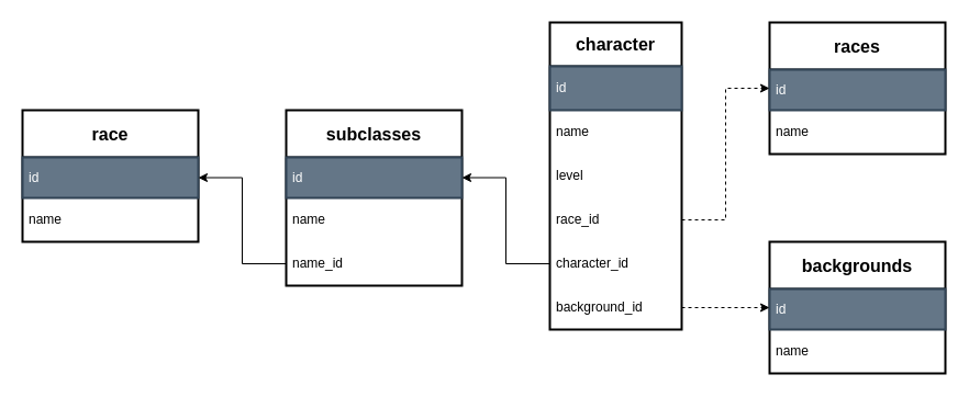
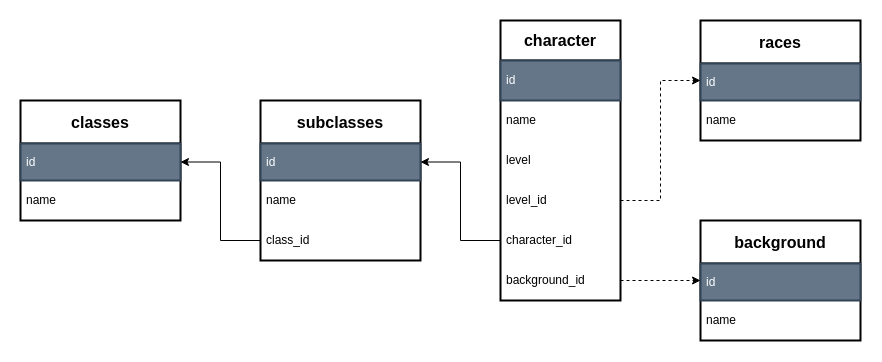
- <mxCell id="9" value="&lt;b&gt;&lt;font style=&quot;font-size: 16px;&quot;&gt;race&lt;/font&gt;&lt;/b&gt;" style="swimlane;fontStyle=0;childLayout=stackLayout;horizontal=1;startSize=43;horizontalStack=0;resizeParent=1;resizeParentMax=0;resizeLast=0;collapsible=1;marginBottom=0;whiteSpace=wrap;html=1;strokeWidth=2;" vertex="1" parent="1"><mxGeometry x="20" y="100" width="160" height="120" as="geometry" /></mxCell>
+ <mxCell id="9" value="&lt;b&gt;&lt;font style=&quot;font-size: 16px;&quot;&gt;classes&lt;/font&gt;&lt;/b&gt;" style="swimlane;fontStyle=0;childLayout=stackLayout;horizontal=1;startSize=43;horizontalStack=0;resizeParent=1;resizeParentMax=0;resizeLast=0;collapsible=1;marginBottom=0;whiteSpace=wrap;html=1;strokeWidth=2;" vertex="1" parent="1"><mxGeometry x="20" y="100" width="160" height="120" as="geometry" /></mxCell>
- <mxCell id="6" value="race_id" style="text;strokeColor=none;fillColor=none;align=left;verticalAlign=middle;spacingLeft=4;spacingRight=4;overflow=hidden;points=[[0,0.5],[1,0.5]];portConstraint=eastwest;rotatable=0;whiteSpace=wrap;html=1;" vertex="1" parent="2"><mxGeometry y="160" width="120" height="40" as="geometry" /></mxCell>
+ <mxCell id="6" value="level_id" style="text;strokeColor=none;fillColor=none;align=left;verticalAlign=middle;spacingLeft=4;spacingRight=4;overflow=hidden;points=[[0,0.5],[1,0.5]];portConstraint=eastwest;rotatable=0;whiteSpace=wrap;html=1;" vertex="1" parent="2"><mxGeometry y="160" width="120" height="40" as="geometry" /></mxCell>
- <mxCell id="15" value="name_id" style="text;strokeColor=none;fillColor=none;align=left;verticalAlign=middle;spacingLeft=4;spacingRight=4;overflow=hidden;points=[[0,0.5],[1,0.5]];portConstraint=eastwest;rotatable=0;whiteSpace=wrap;html=1;" vertex="1" parent="12"><mxGeometry y="120" width="160" height="40" as="geometry" /></mxCell>
+ <mxCell id="15" value="class_id" style="text;strokeColor=none;fillColor=none;align=left;verticalAlign=middle;spacingLeft=4;spacingRight=4;overflow=hidden;points=[[0,0.5],[1,0.5]];portConstraint=eastwest;rotatable=0;whiteSpace=wrap;html=1;" vertex="1" parent="12"><mxGeometry y="120" width="160" height="40" as="geometry" /></mxCell>
- <mxCell id="19" value="&lt;b&gt;&lt;font style=&quot;font-size: 16px;&quot;&gt;backgrounds&lt;/font&gt;&lt;/b&gt;" style="swimlane;fontStyle=0;childLayout=stackLayout;horizontal=1;startSize=43;horizontalStack=0;resizeParent=1;resizeParentMax=0;resizeLast=0;collapsible=1;marginBottom=0;whiteSpace=wrap;html=1;strokeWidth=2;" vertex="1" parent="1"><mxGeometry x="700" y="220" width="160" height="120" as="geometry" /></mxCell>
+ <mxCell id="19" value="&lt;b&gt;&lt;font style=&quot;font-size: 16px;&quot;&gt;background&lt;/font&gt;&lt;/b&gt;" style="swimlane;fontStyle=0;childLayout=stackLayout;horizontal=1;startSize=43;horizontalStack=0;resizeParent=1;resizeParentMax=0;resizeLast=0;collapsible=1;marginBottom=0;whiteSpace=wrap;html=1;strokeWidth=2;" vertex="1" parent="1"><mxGeometry x="700" y="220" width="160" height="120" as="geometry" /></mxCell>
